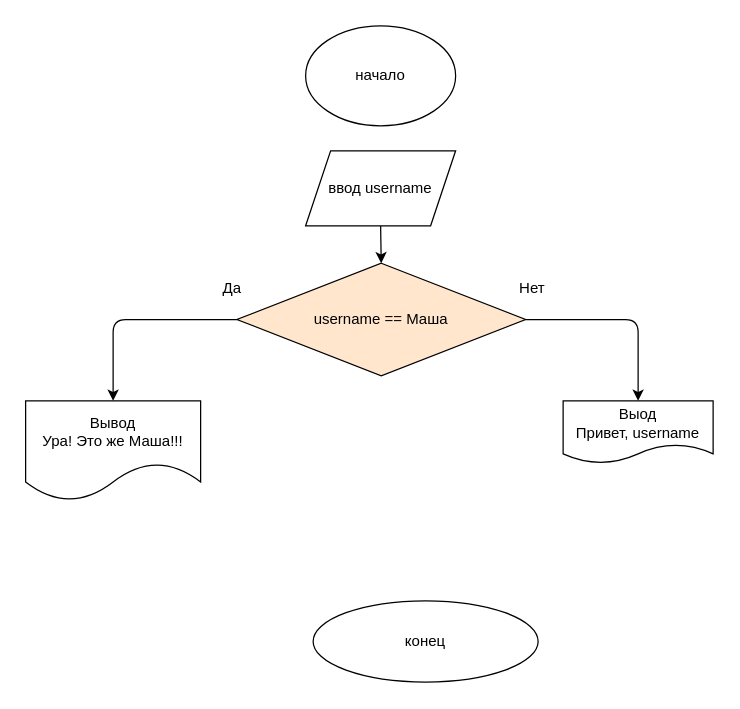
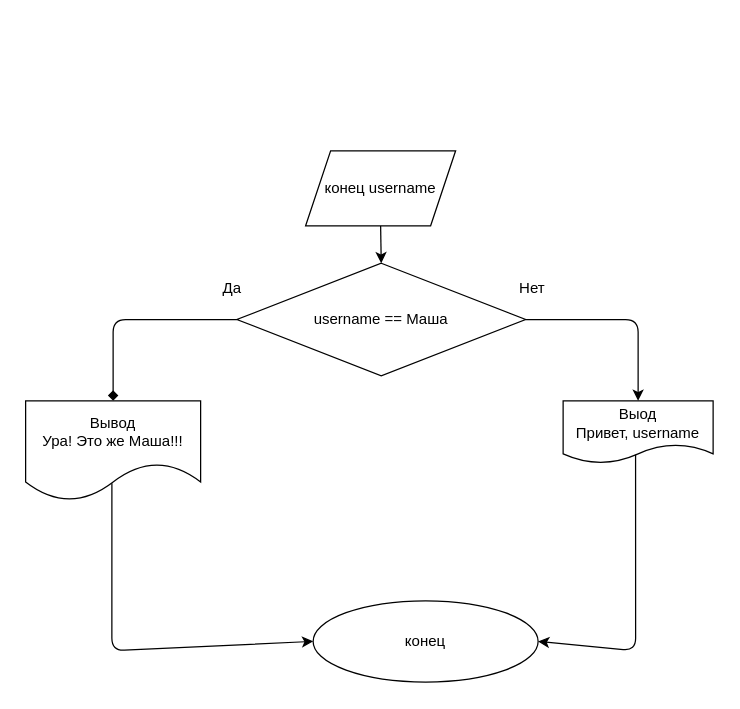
- <mxCell id="2" value="начало" style="ellipse;whiteSpace=wrap;html=1;" vertex="1" parent="1"><mxGeometry x="244" y="20" width="120" height="80" as="geometry" /></mxCell>
- <mxCell id="4" value="ввод username" style="shape=parallelogram;perimeter=parallelogramPerimeter;whiteSpace=wrap;html=1;fixedSize=1;" vertex="1" parent="1"><mxGeometry x="244" y="120" width="120" height="60" as="geometry" /></mxCell>
+ <mxCell id="4" value="конец username" style="shape=parallelogram;perimeter=parallelogramPerimeter;whiteSpace=wrap;html=1;fixedSize=1;" vertex="1" parent="1"><mxGeometry x="244" y="120" width="120" height="60" as="geometry" /></mxCell>
- <mxCell id="6" value="username == Маша" style="rhombus;whiteSpace=wrap;html=1;fillColor=#ffe6cc;" vertex="1" parent="1"><mxGeometry x="189" y="210" width="231" height="90" as="geometry" /></mxCell>
+ <mxCell id="6" value="username == Маша" style="rhombus;whiteSpace=wrap;html=1;" vertex="1" parent="1"><mxGeometry x="189" y="210" width="231" height="90" as="geometry" /></mxCell>
- <mxCell id="5" style="edgeStyle=none;html=1;exitX=0;exitY=0.5;exitDx=0;exitDy=0;entryX=0.5;entryY=0;entryDx=0;entryDy=0;" edge="1" parent="1" source="6" target="9"><mxGeometry relative="1" as="geometry"><mxPoint x="100" y="300" as="targetPoint" /><Array as="points"><mxPoint x="90" y="255" /></Array></mxGeometry></mxCell>
+ <mxCell id="5" style="edgeStyle=none;html=1;exitX=0;exitY=0.5;exitDx=0;exitDy=0;entryX=0.5;entryY=0;entryDx=0;entryDy=0;endArrow=diamond;" edge="1" parent="1" source="6" target="9"><mxGeometry relative="1" as="geometry"><mxPoint x="100" y="300" as="targetPoint" /><Array as="points"><mxPoint x="90" y="255" /></Array></mxGeometry></mxCell>
+ <mxCell id="14" value="" style="endArrow=classic;html=1;exitX=0.483;exitY=0.863;exitDx=0;exitDy=0;exitPerimeter=0;entryX=1;entryY=0.5;entryDx=0;entryDy=0;" edge="1" parent="1" source="10" target="11"><mxGeometry width="50" height="50" relative="1" as="geometry"><mxPoint x="280" y="350" as="sourcePoint" /><mxPoint x="330" y="300" as="targetPoint" /><Array as="points"><mxPoint x="508" y="520" /></Array></mxGeometry></mxCell>
+ <mxCell id="13" value="" style="endArrow=classic;html=1;exitX=0.493;exitY=0.825;exitDx=0;exitDy=0;exitPerimeter=0;entryX=0;entryY=0.5;entryDx=0;entryDy=0;" edge="1" parent="1" source="9" target="11"><mxGeometry width="50" height="50" relative="1" as="geometry"><mxPoint x="280" y="350" as="sourcePoint" /><mxPoint x="320" y="350" as="targetPoint" /><Array as="points"><mxPoint x="89" y="520" /></Array></mxGeometry></mxCell>
